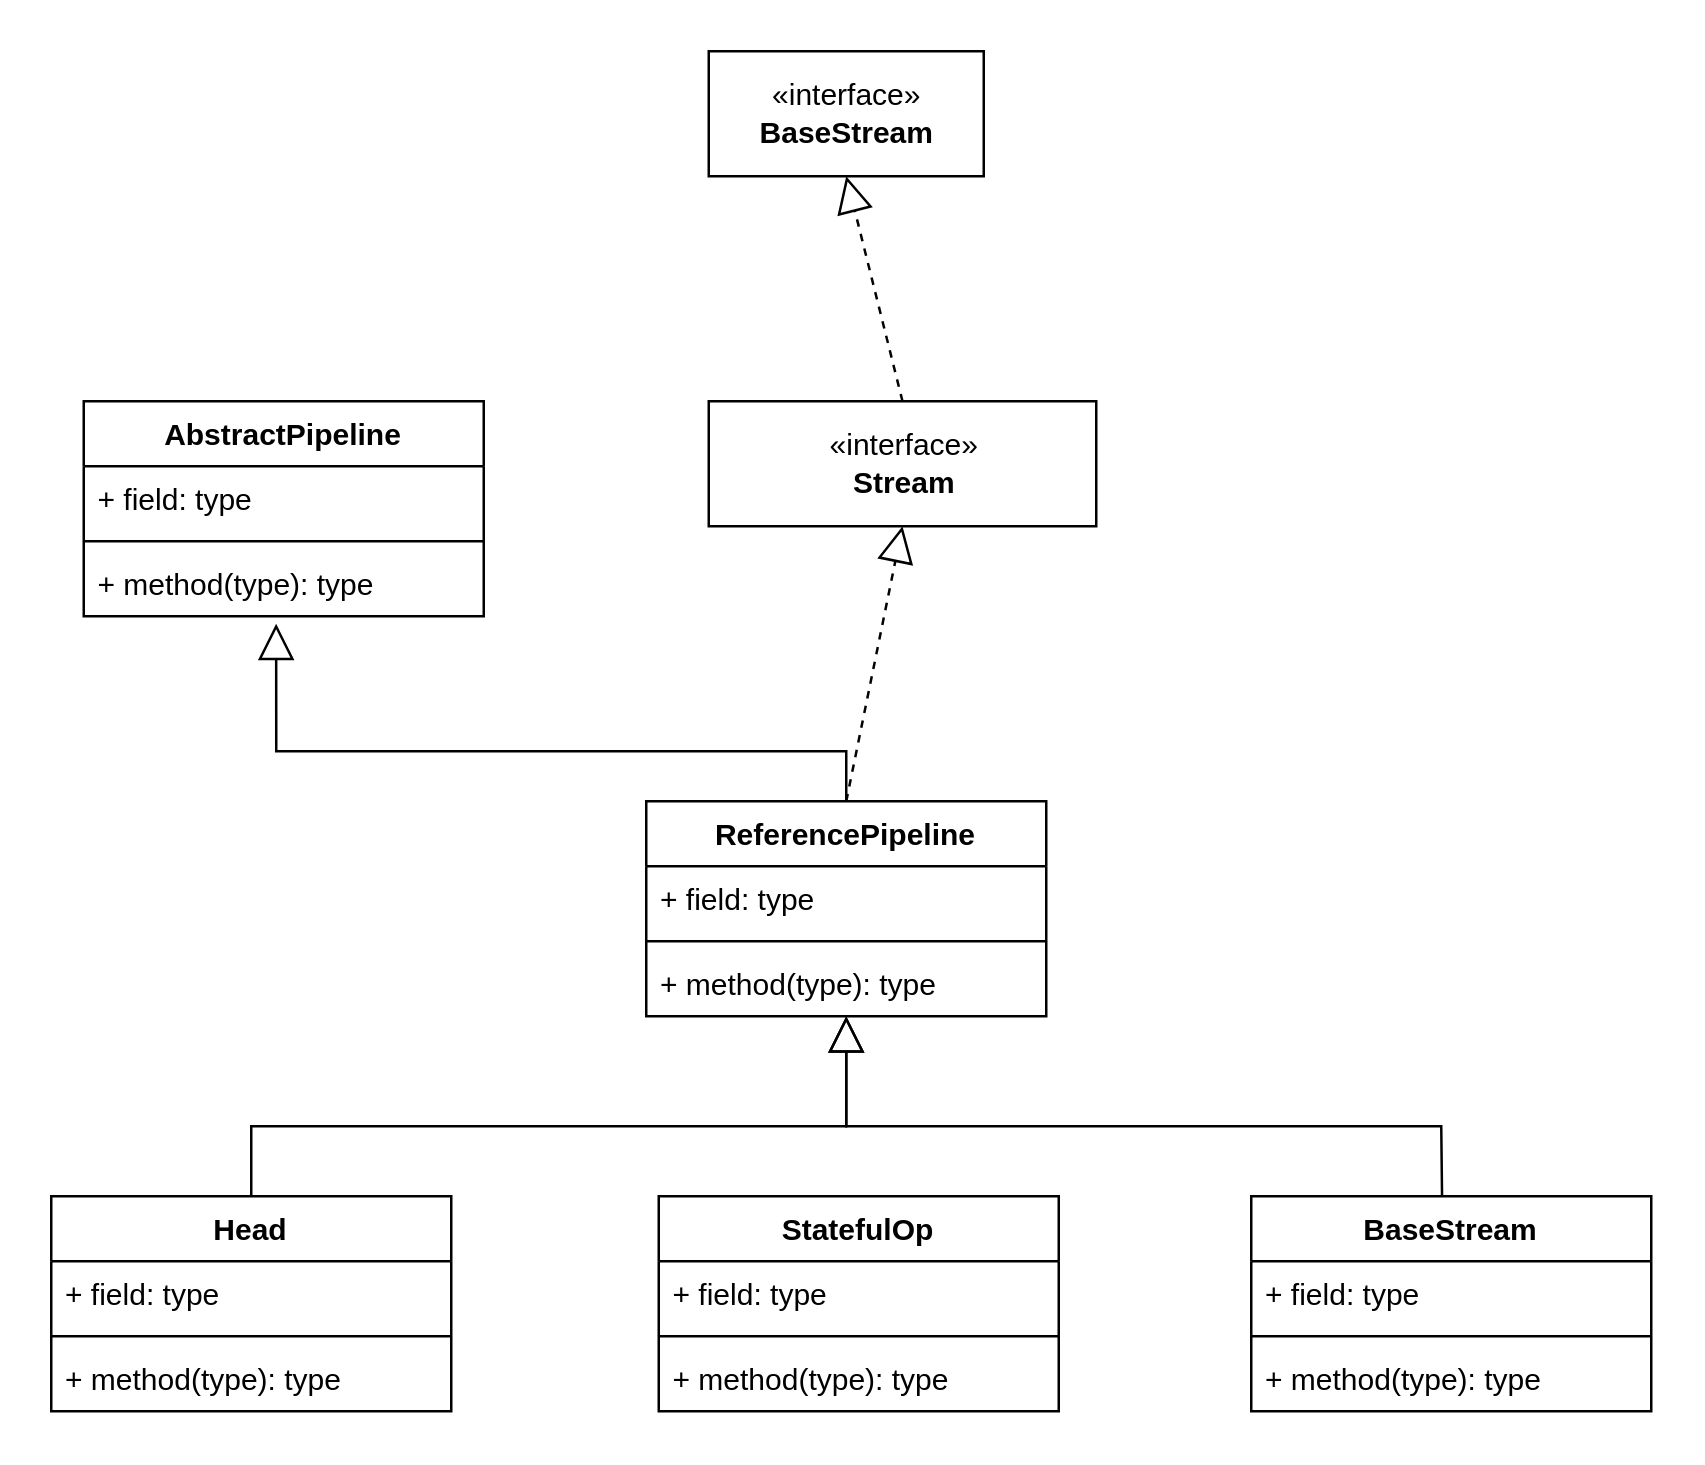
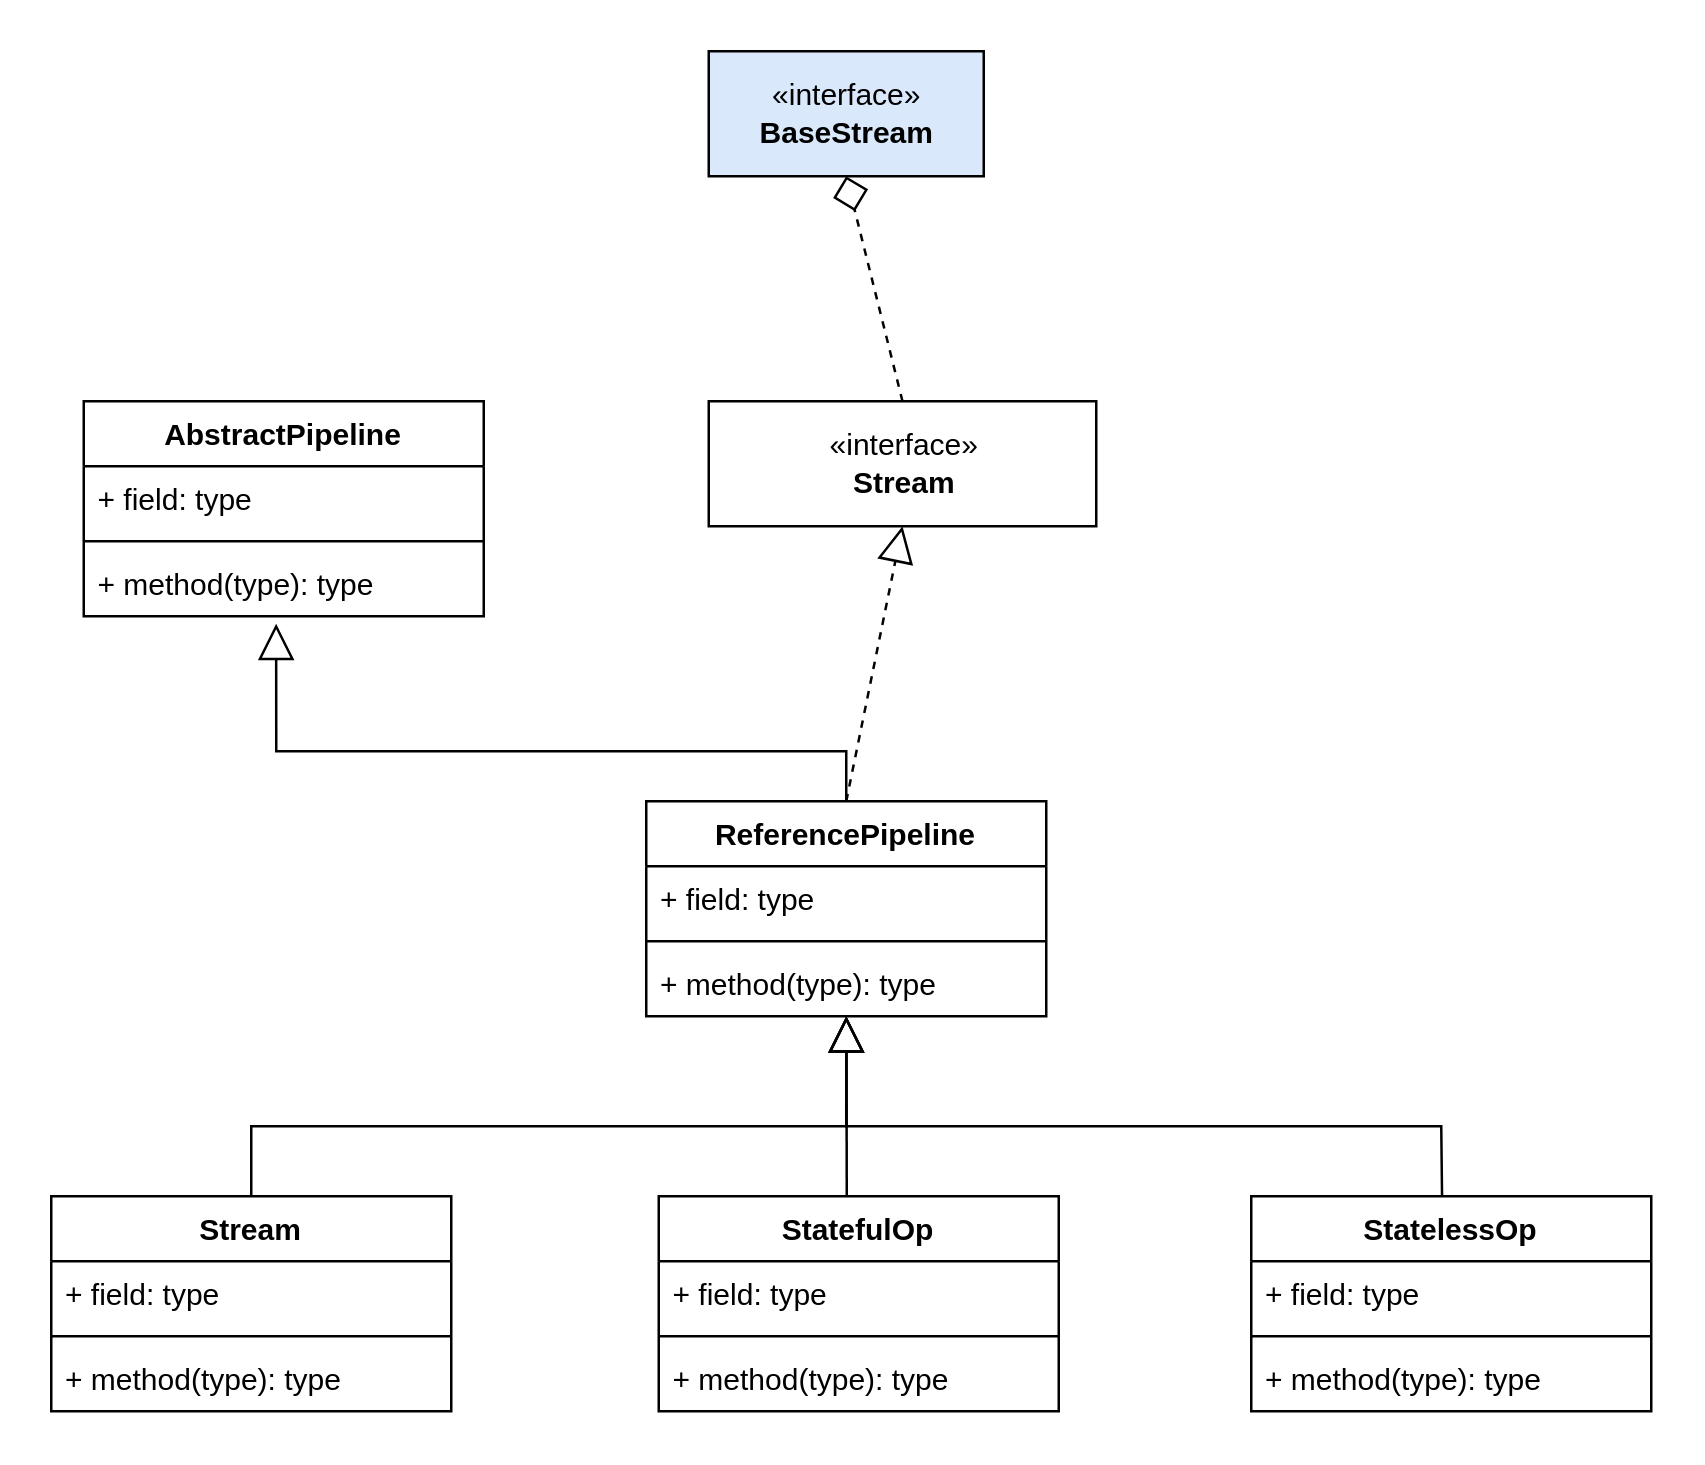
- <mxCell id="24" value="«interface»&lt;br&gt;&lt;b&gt;BaseStream&lt;/b&gt;" style="html=1;" vertex="1" parent="1"><mxGeometry x="283" y="20" width="110" height="50" as="geometry" /></mxCell>
+ <mxCell id="24" value="«interface»&lt;br&gt;&lt;b&gt;BaseStream&lt;/b&gt;" style="html=1;fillColor=#dae8fc;" vertex="1" parent="1"><mxGeometry x="283" y="20" width="110" height="50" as="geometry" /></mxCell>
- <mxCell id="25" value="" style="endArrow=block;dashed=1;endFill=0;endSize=12;html=1;rounded=0;entryX=0.5;entryY=1;entryDx=0;entryDy=0;exitX=0.5;exitY=0;exitDx=0;exitDy=0;" edge="1" parent="1" source="2" target="24"><mxGeometry width="160" relative="1" as="geometry"><mxPoint x="163" y="260" as="sourcePoint" /><mxPoint x="323" y="260" as="targetPoint" /></mxGeometry></mxCell>
+ <mxCell id="25" value="" style="endArrow=diamond;dashed=1;endFill=0;endSize=12;html=1;rounded=0;entryX=0.5;entryY=1;entryDx=0;entryDy=0;exitX=0.5;exitY=0;exitDx=0;exitDy=0;" edge="1" parent="1" source="2" target="24"><mxGeometry width="160" relative="1" as="geometry"><mxPoint x="163" y="260" as="sourcePoint" /><mxPoint x="323" y="260" as="targetPoint" /></mxGeometry></mxCell>
+ <mxCell id="28" value="" style="endArrow=block;endFill=0;endSize=12;html=1;rounded=0;exitX=0.47;exitY=-0.006;exitDx=0;exitDy=0;exitPerimeter=0;" edge="1" parent="1" source="15" target="3"><mxGeometry width="160" relative="1" as="geometry"><mxPoint x="323" y="400" as="sourcePoint" /><mxPoint x="483" y="400" as="targetPoint" /></mxGeometry></mxCell>
- <mxCell id="11" value="Head" style="swimlane;fontStyle=1;align=center;verticalAlign=top;childLayout=stackLayout;horizontal=1;startSize=26;horizontalStack=0;resizeParent=1;resizeParentMax=0;resizeLast=0;collapsible=1;marginBottom=0;" vertex="1" parent="1"><mxGeometry x="20" y="478" width="160" height="86" as="geometry" /></mxCell>
+ <mxCell id="11" value="Stream" style="swimlane;fontStyle=1;align=center;verticalAlign=top;childLayout=stackLayout;horizontal=1;startSize=26;horizontalStack=0;resizeParent=1;resizeParentMax=0;resizeLast=0;collapsible=1;marginBottom=0;" vertex="1" parent="1"><mxGeometry x="20" y="478" width="160" height="86" as="geometry" /></mxCell>
- <mxCell id="19" value="BaseStream" style="swimlane;fontStyle=1;align=center;verticalAlign=top;childLayout=stackLayout;horizontal=1;startSize=26;horizontalStack=0;resizeParent=1;resizeParentMax=0;resizeLast=0;collapsible=1;marginBottom=0;" vertex="1" parent="1"><mxGeometry x="500" y="478" width="160" height="86" as="geometry" /></mxCell>
+ <mxCell id="19" value="StatelessOp" style="swimlane;fontStyle=1;align=center;verticalAlign=top;childLayout=stackLayout;horizontal=1;startSize=26;horizontalStack=0;resizeParent=1;resizeParentMax=0;resizeLast=0;collapsible=1;marginBottom=0;" vertex="1" parent="1"><mxGeometry x="500" y="478" width="160" height="86" as="geometry" /></mxCell>
